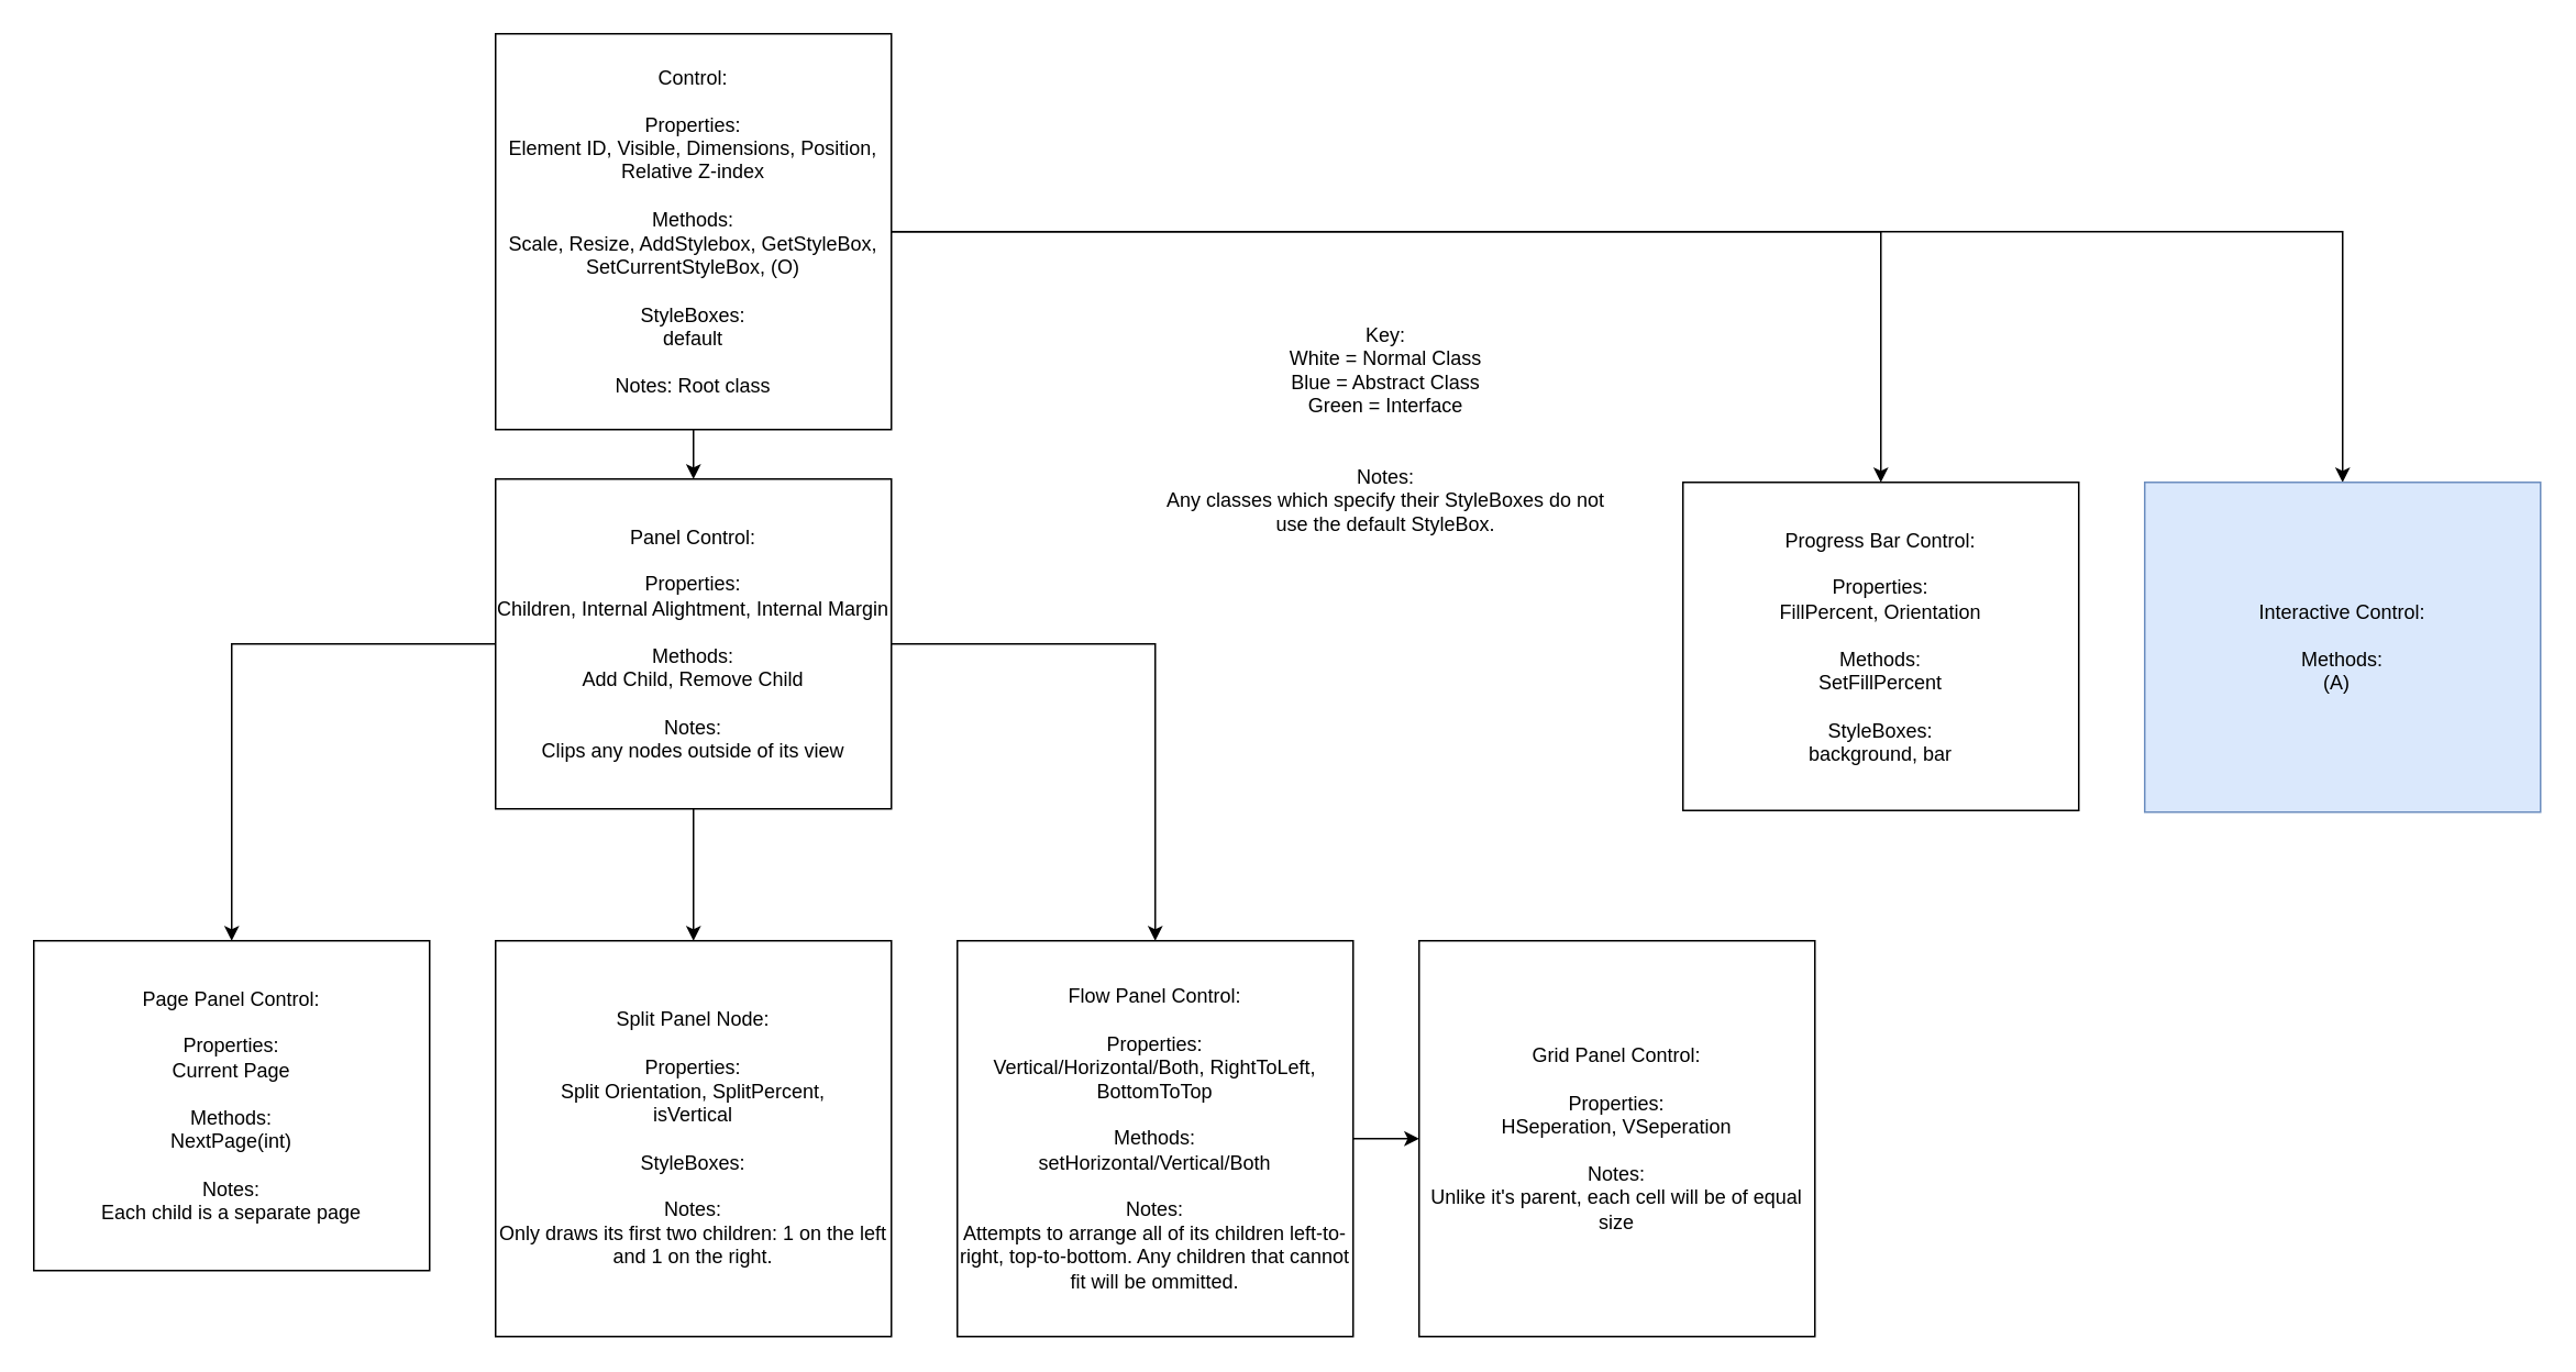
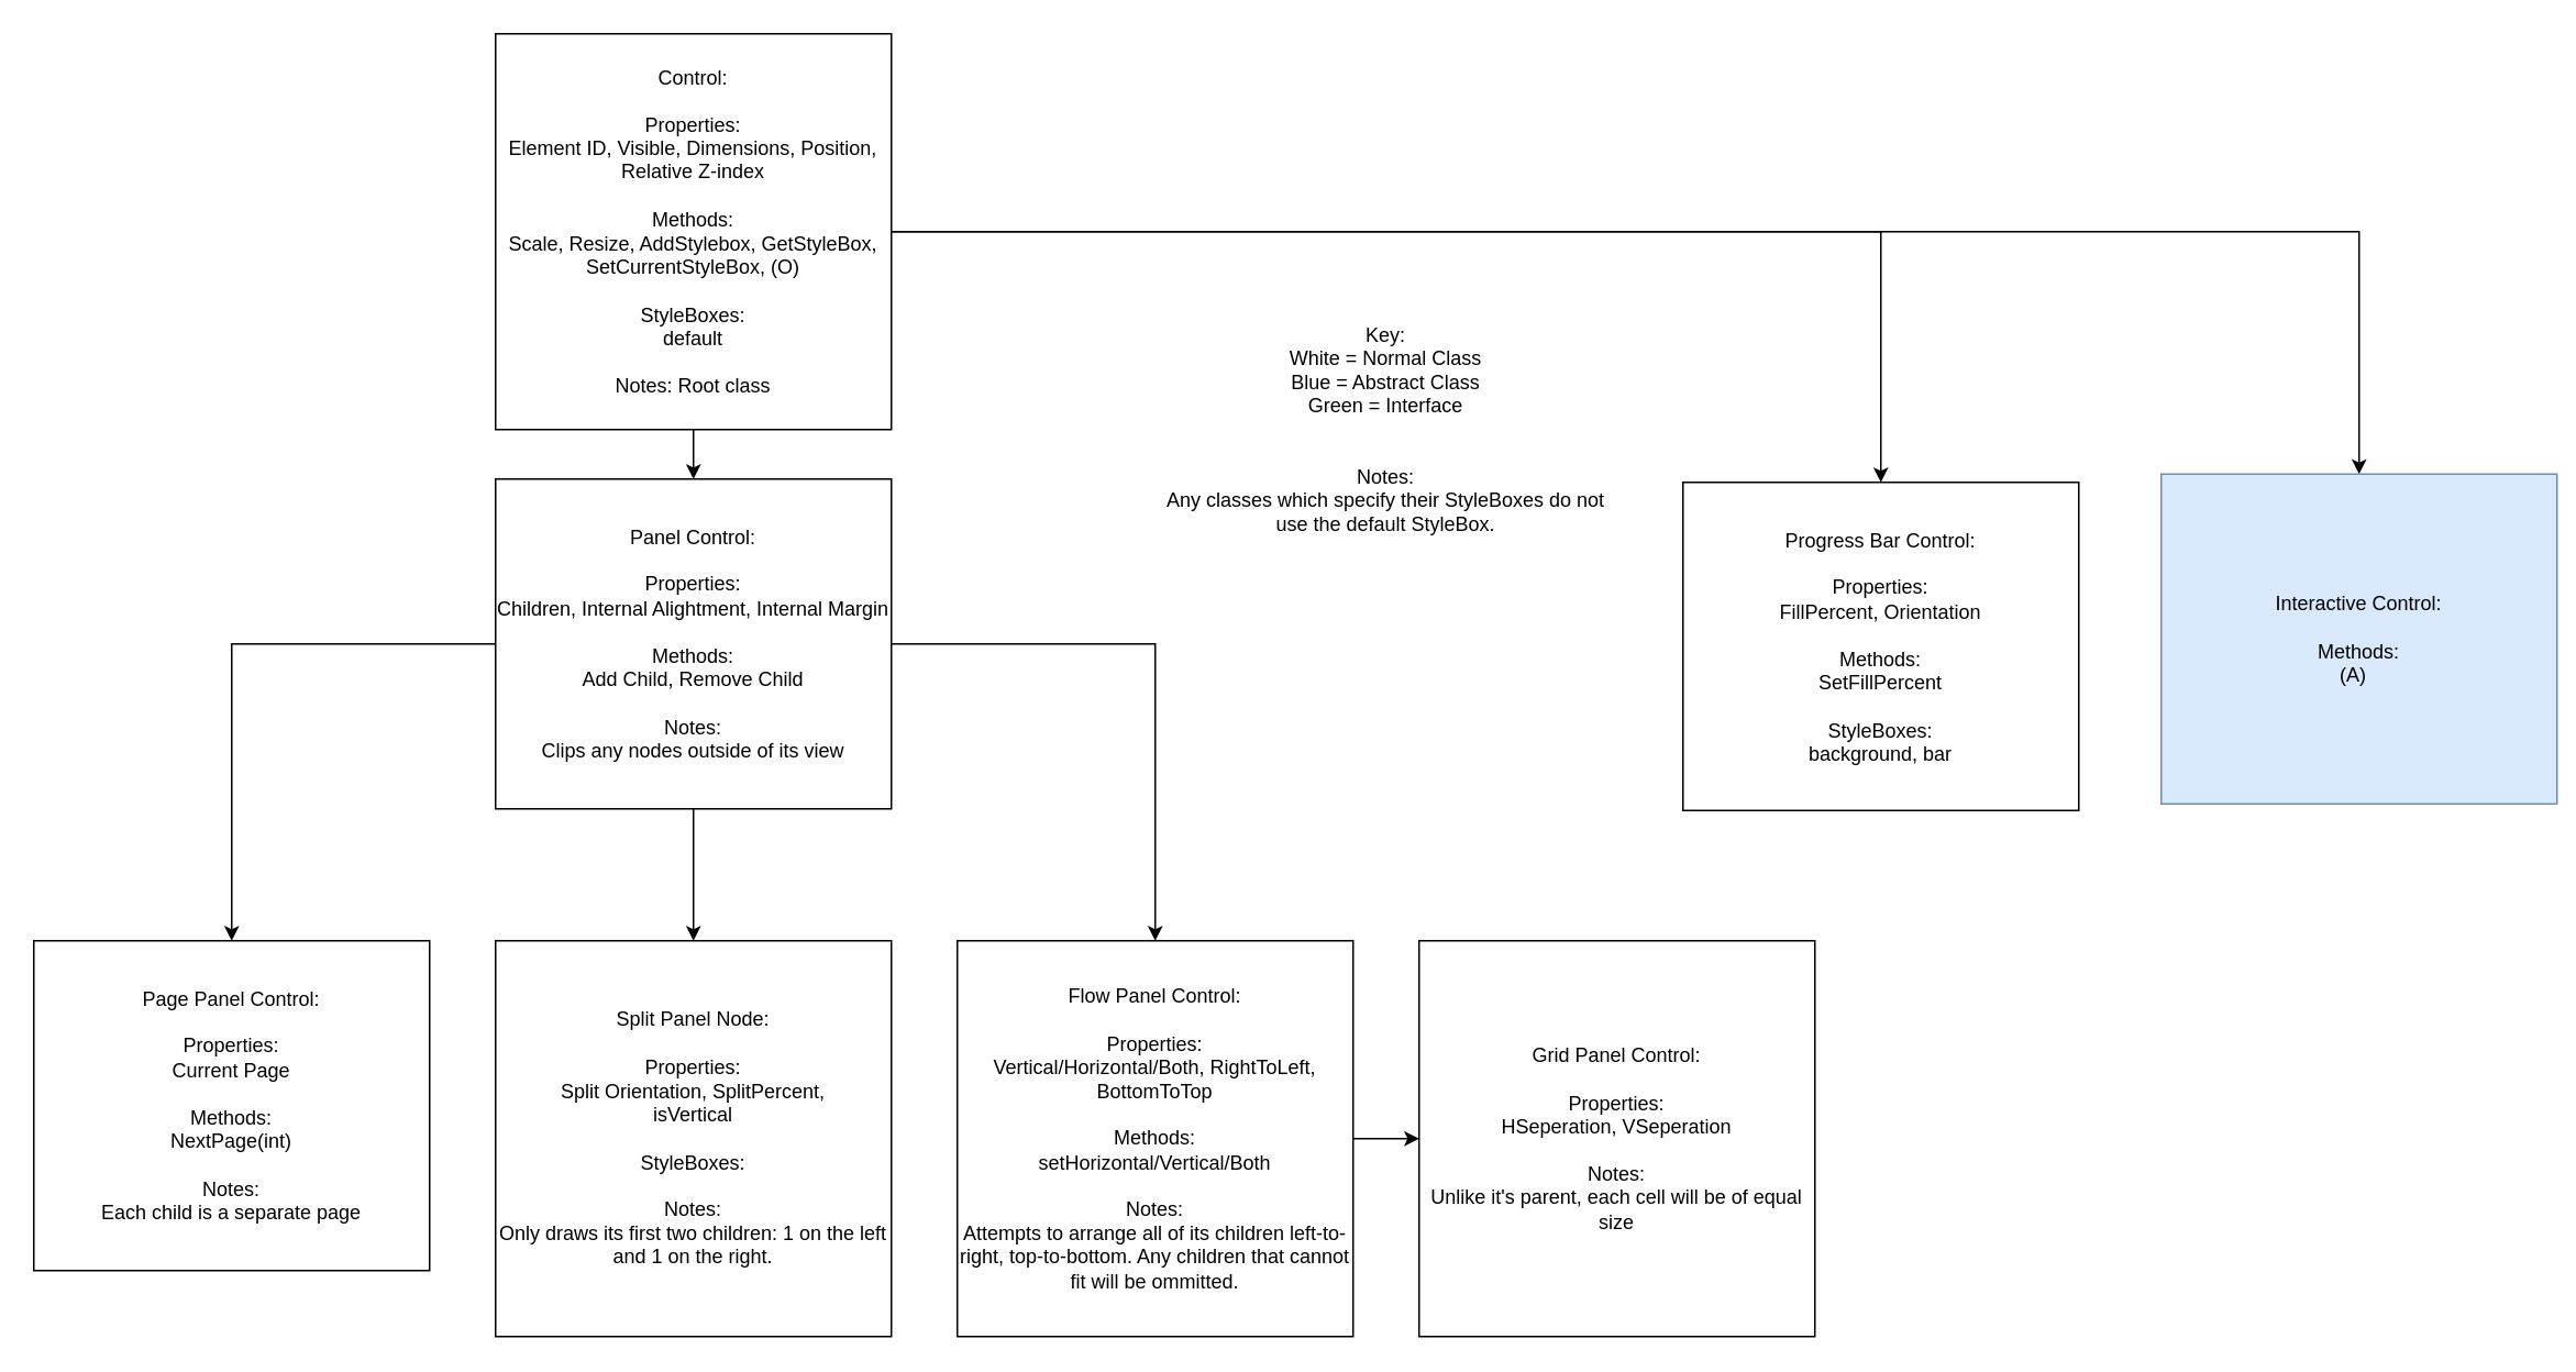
- <mxCell id="10" value="Interactive Control:&lt;br&gt;&lt;br&gt;Methods:&lt;br&gt;(A)&amp;nbsp;&amp;nbsp;" style="rounded=0;whiteSpace=wrap;html=1;fillColor=#dae8fc;strokeColor=#6c8ebf;" vertex="1" parent="1"><mxGeometry x="1300" y="292" width="240" height="200" as="geometry" /></mxCell>
+ <mxCell id="10" value="Interactive Control:&lt;br&gt;&lt;br&gt;Methods:&lt;br&gt;(A)&amp;nbsp;&amp;nbsp;" style="rounded=0;whiteSpace=wrap;html=1;fillColor=#dae8fc;strokeColor=#6c8ebf;" vertex="1" parent="1"><mxGeometry x="1310" y="287" width="240" height="200" as="geometry" /></mxCell>
